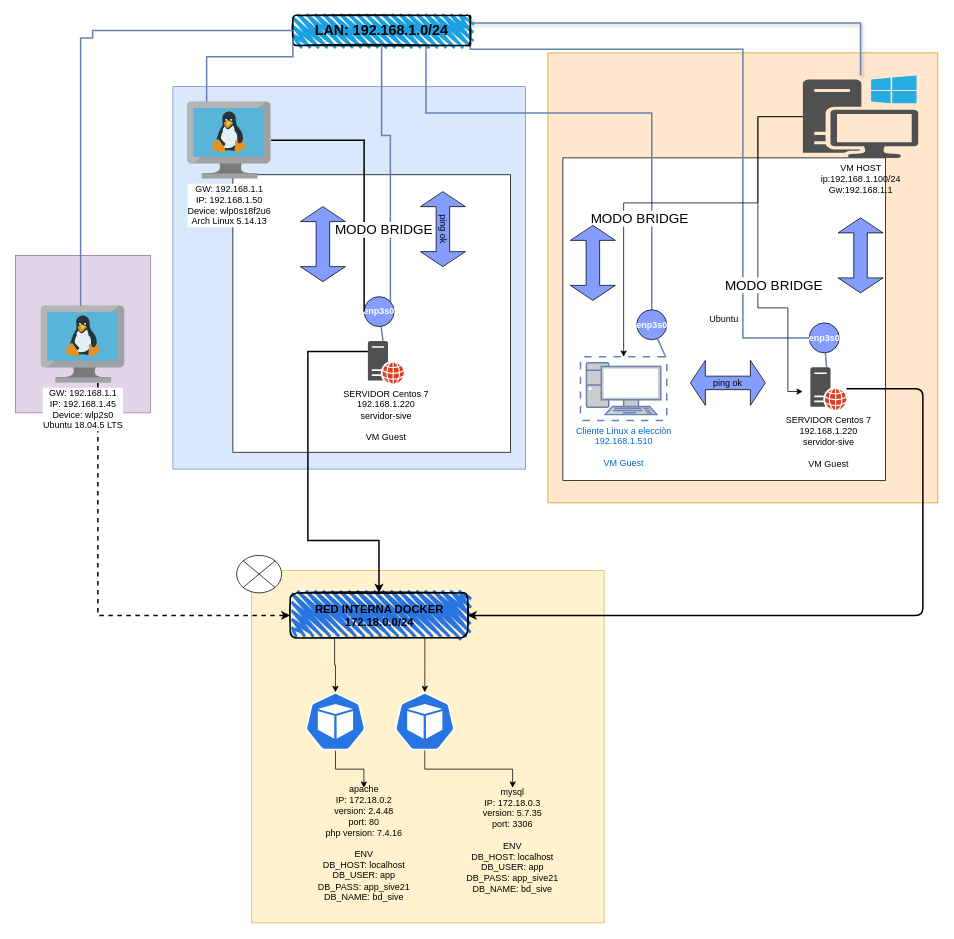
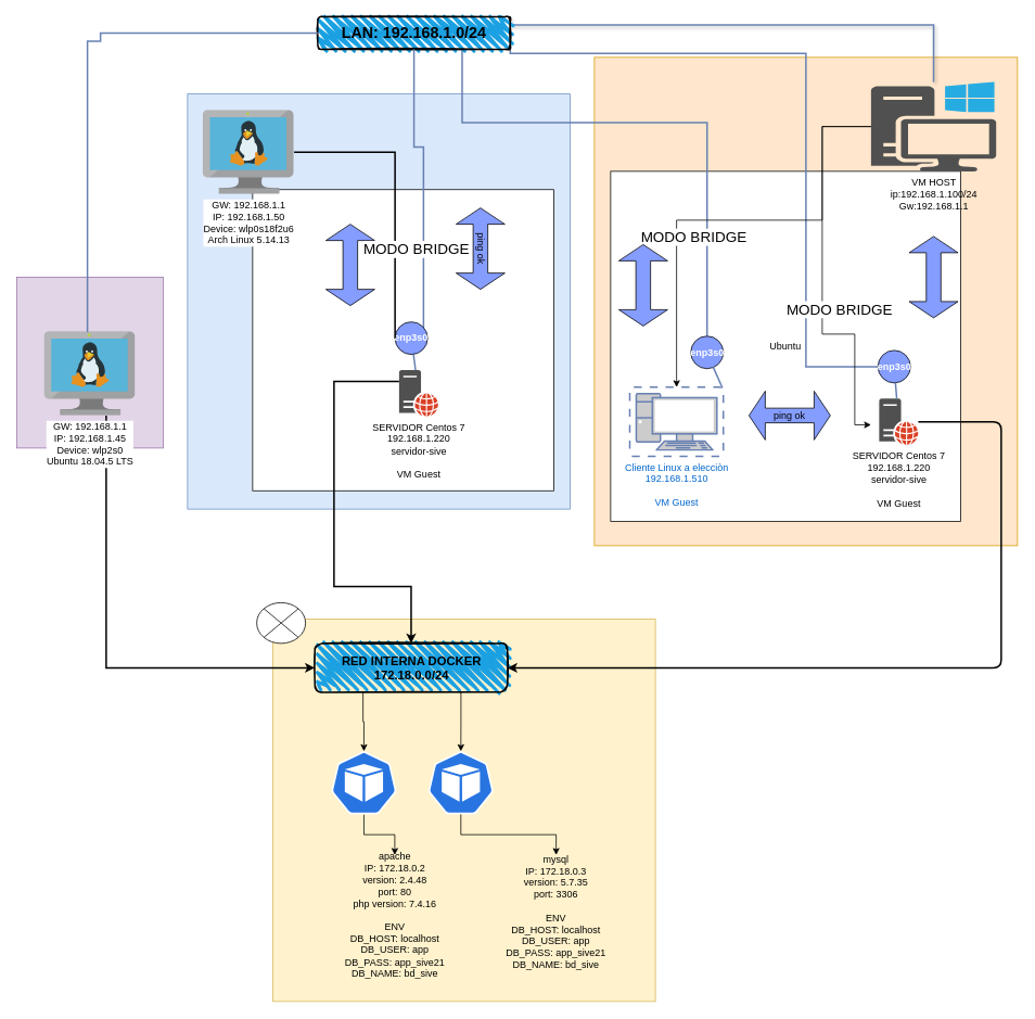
- <mxCell id="49" value="" style="strokeColor=#6881B3;edgeStyle=orthogonalEdgeStyle;rounded=0;endArrow=none;html=1;strokeWidth=2;startArrow=none;entryX=0;entryY=0.75;entryDx=0;entryDy=0;" edge="1" parent="1" source="41" target="37"><mxGeometry relative="1" as="geometry"><mxPoint x="1088.5" y="460" as="sourcePoint" /><mxPoint x="636.62" y="75" as="targetPoint" /><Array as="points"><mxPoint x="275" y="75" /><mxPoint x="390" y="75" /></Array></mxGeometry></mxCell>
- <mxCell id="47" style="edgeStyle=orthogonalEdgeStyle;rounded=0;orthogonalLoop=1;jettySize=auto;html=1;entryX=0;entryY=0.5;entryDx=0;entryDy=0;fontSize=12;strokeWidth=2;dashed=1;" edge="1" parent="1" source="48" target="13"><mxGeometry relative="1" as="geometry"><Array as="points"><mxPoint x="130" y="820" /></Array></mxGeometry></mxCell>
+ <mxCell id="47" style="edgeStyle=orthogonalEdgeStyle;rounded=0;orthogonalLoop=1;jettySize=auto;html=1;entryX=0;entryY=0.5;entryDx=0;entryDy=0;fontSize=12;strokeWidth=2;" edge="1" parent="1" source="48" target="13"><mxGeometry relative="1" as="geometry"><Array as="points"><mxPoint x="130" y="820" /></Array></mxGeometry></mxCell>
- <mxCell id="13" value="&lt;b style=&quot;font-size: 15px&quot;&gt;RED INTERNA DOCKER&lt;br&gt;172.18.0.0/24&lt;/b&gt;" style="rounded=1;whiteSpace=wrap;html=1;strokeWidth=2;fillWeight=4;hachureGap=8;hachureAngle=45;fillColor=#2875e2;sketch=1;fillStyle=zigzag;" vertex="1" parent="5"><mxGeometry x="71.5" y="50" width="236.62" height="60" as="geometry" /></mxCell>
+ <mxCell id="13" value="&lt;b style=&quot;font-size: 15px&quot;&gt;RED INTERNA DOCKER&lt;br&gt;172.18.0.0/24&lt;/b&gt;" style="rounded=1;whiteSpace=wrap;html=1;strokeWidth=2;fillWeight=4;hachureGap=8;hachureAngle=45;fillColor=#1ba1e2;sketch=1;fillStyle=zigzag;" vertex="1" parent="5"><mxGeometry x="71.5" y="50" width="236.62" height="60" as="geometry" /></mxCell>
